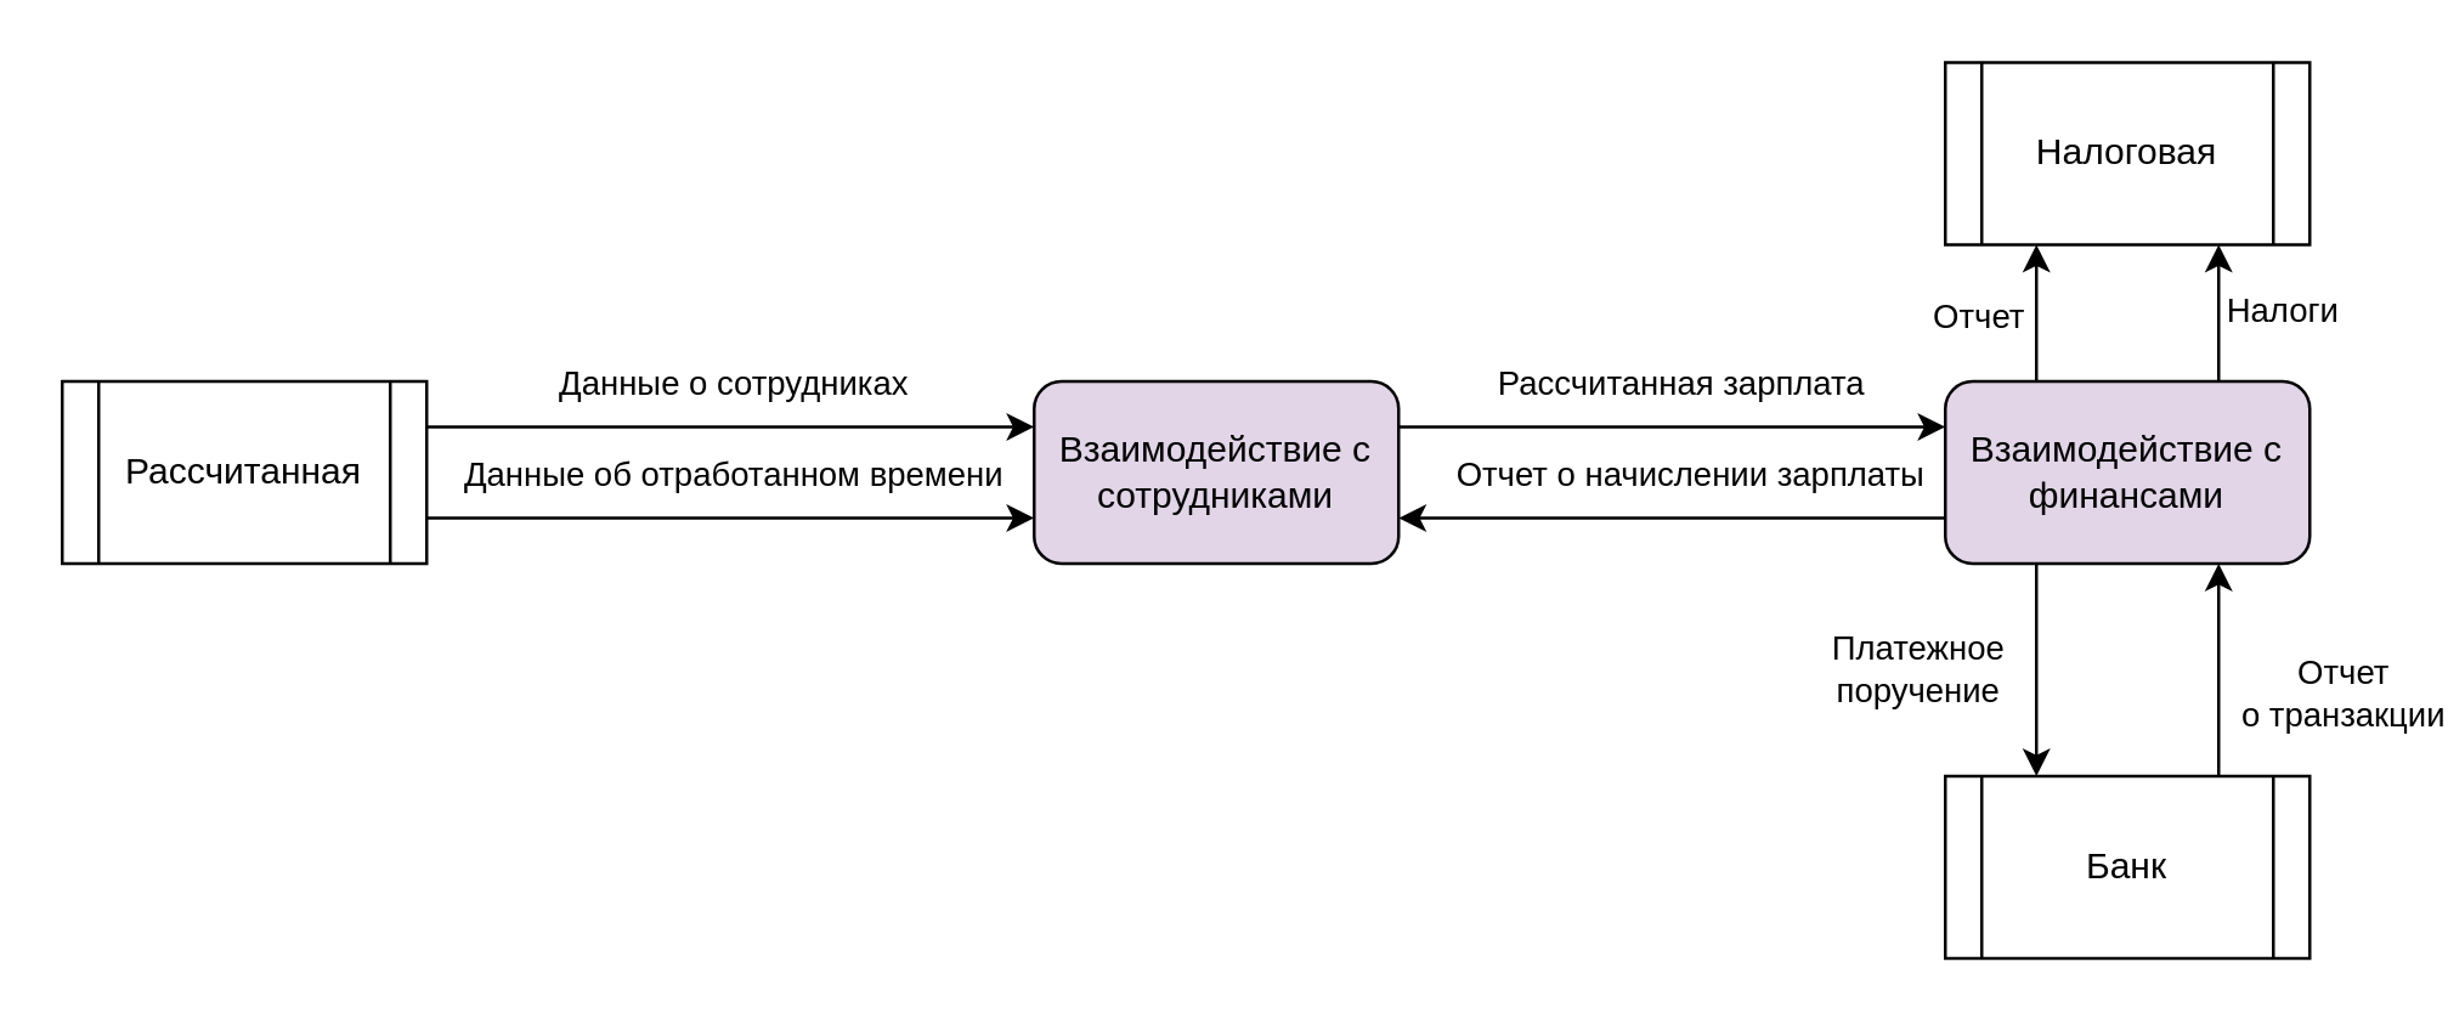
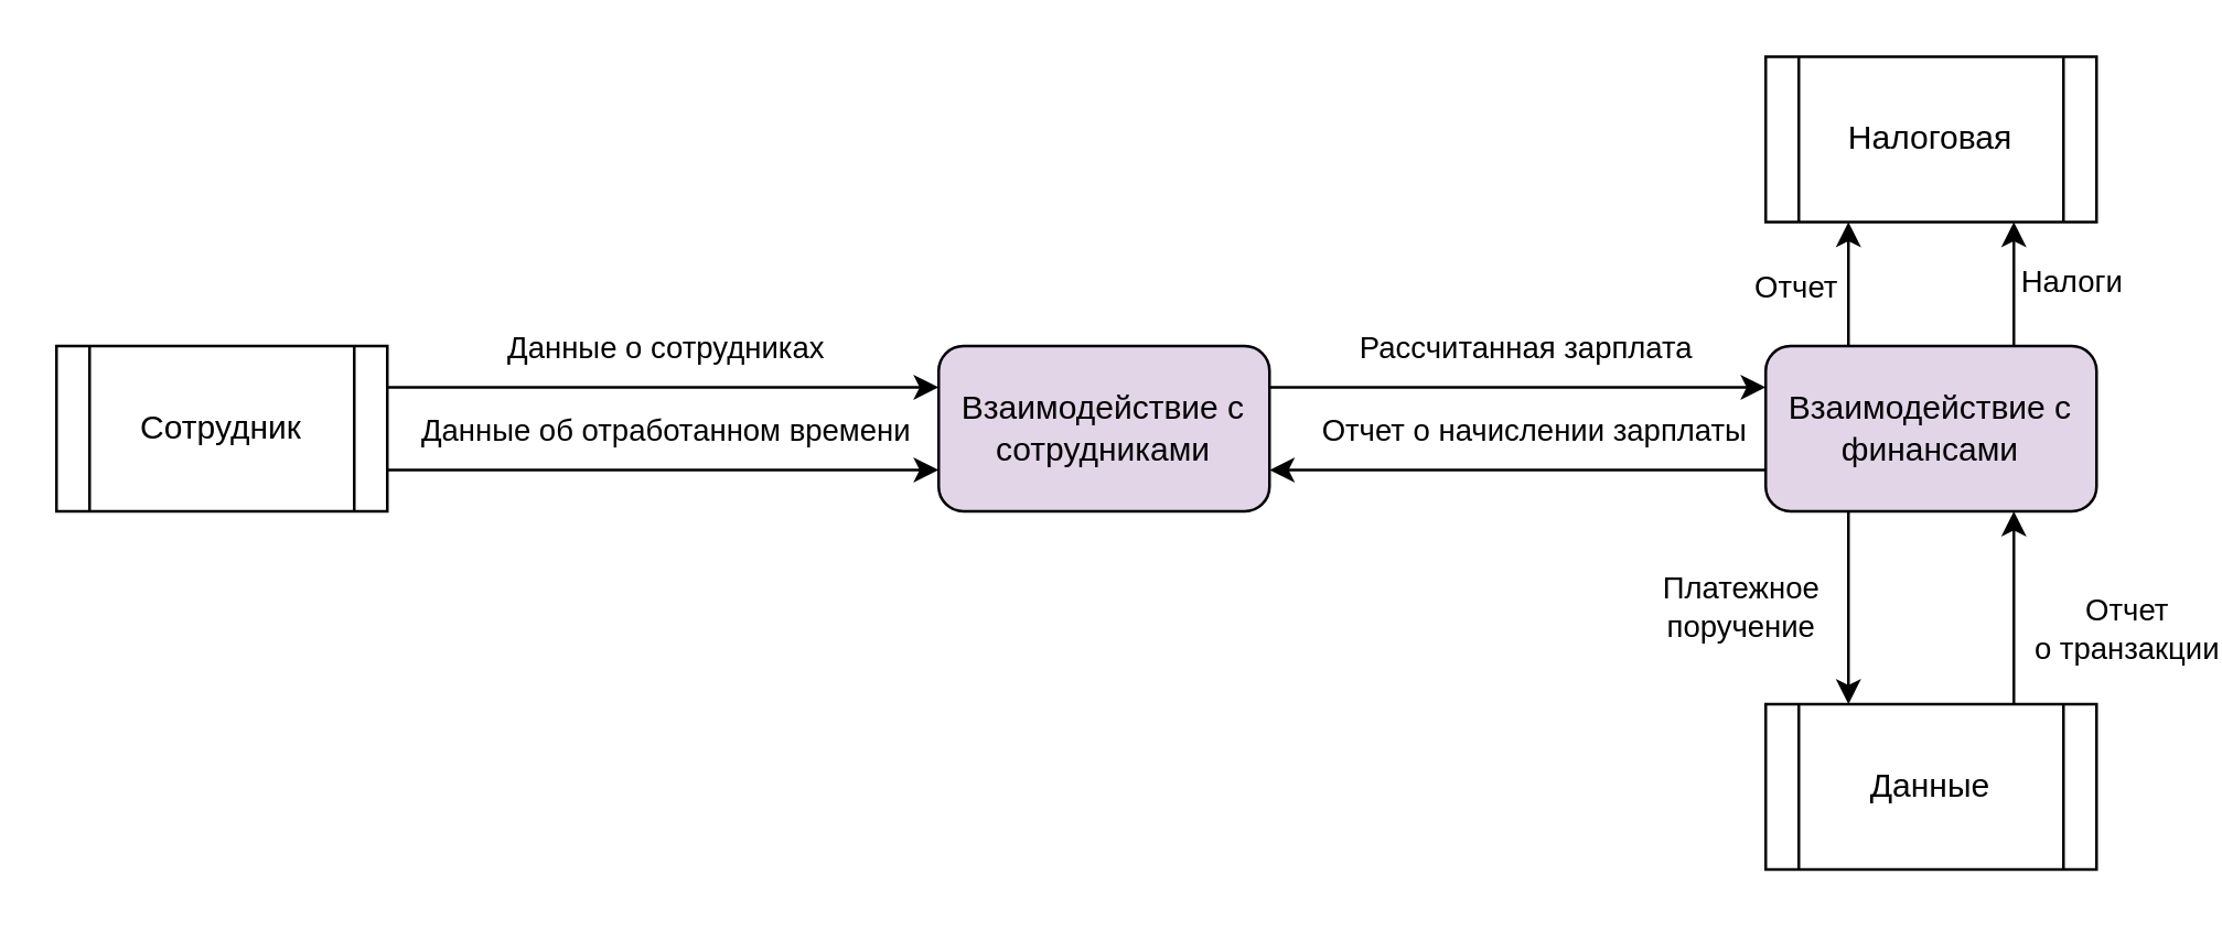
- <mxCell id="2" value="Рассчитанная" style="shape=process;whiteSpace=wrap;html=1;backgroundOutline=1;" parent="1" vertex="1"><mxGeometry x="20" y="125" width="120" height="60" as="geometry" /></mxCell>
+ <mxCell id="2" value="Сотрудник" style="shape=process;whiteSpace=wrap;html=1;backgroundOutline=1;" parent="1" vertex="1"><mxGeometry x="20" y="125" width="120" height="60" as="geometry" /></mxCell>
- <mxCell id="6" value="Банк" style="shape=process;whiteSpace=wrap;html=1;backgroundOutline=1;" parent="1" vertex="1"><mxGeometry x="640" y="255" width="120" height="60" as="geometry" /></mxCell>
+ <mxCell id="6" value="Данные" style="shape=process;whiteSpace=wrap;html=1;backgroundOutline=1;" parent="1" vertex="1"><mxGeometry x="640" y="255" width="120" height="60" as="geometry" /></mxCell>
